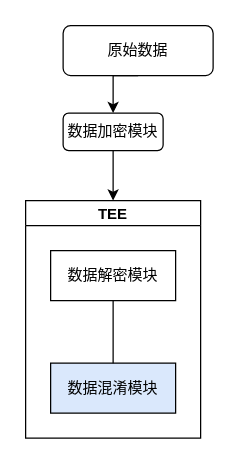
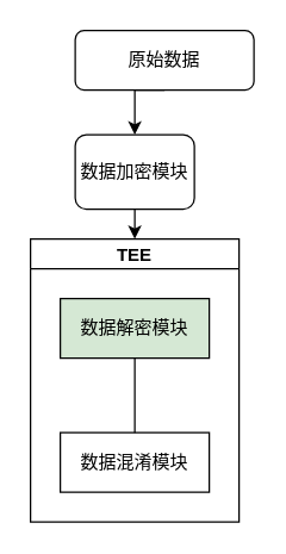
- <mxCell id="5" value="数据加密模块" style="rounded=1;whiteSpace=wrap;html=1;fontSize=12;glass=0;strokeWidth=1;shadow=0;" vertex="1" parent="1"><mxGeometry x="50" y="90" width="80" height="30" as="geometry" /></mxCell>
+ <mxCell id="5" value="数据加密模块" style="rounded=1;whiteSpace=wrap;html=1;fontSize=12;glass=0;strokeWidth=1;shadow=0;" vertex="1" parent="1"><mxGeometry x="50" y="90" width="80" height="50" as="geometry" /></mxCell>
- <mxCell id="7" value="数据解密模块" style="whiteSpace=wrap;html=1;" vertex="1" parent="6"><mxGeometry x="20" y="40" width="100" height="40" as="geometry" /></mxCell>
+ <mxCell id="7" value="数据解密模块" style="whiteSpace=wrap;html=1;fillColor=#d5e8d4;" vertex="1" parent="6"><mxGeometry x="20" y="40" width="100" height="40" as="geometry" /></mxCell>
- <mxCell id="8" value="数据混淆模块" style="whiteSpace=wrap;html=1;fillColor=#dae8fc;" vertex="1" parent="6"><mxGeometry x="20" y="130" width="100" height="40" as="geometry" /></mxCell>
+ <mxCell id="8" value="数据混淆模块" style="whiteSpace=wrap;html=1;" vertex="1" parent="6"><mxGeometry x="20" y="130" width="100" height="40" as="geometry" /></mxCell>
